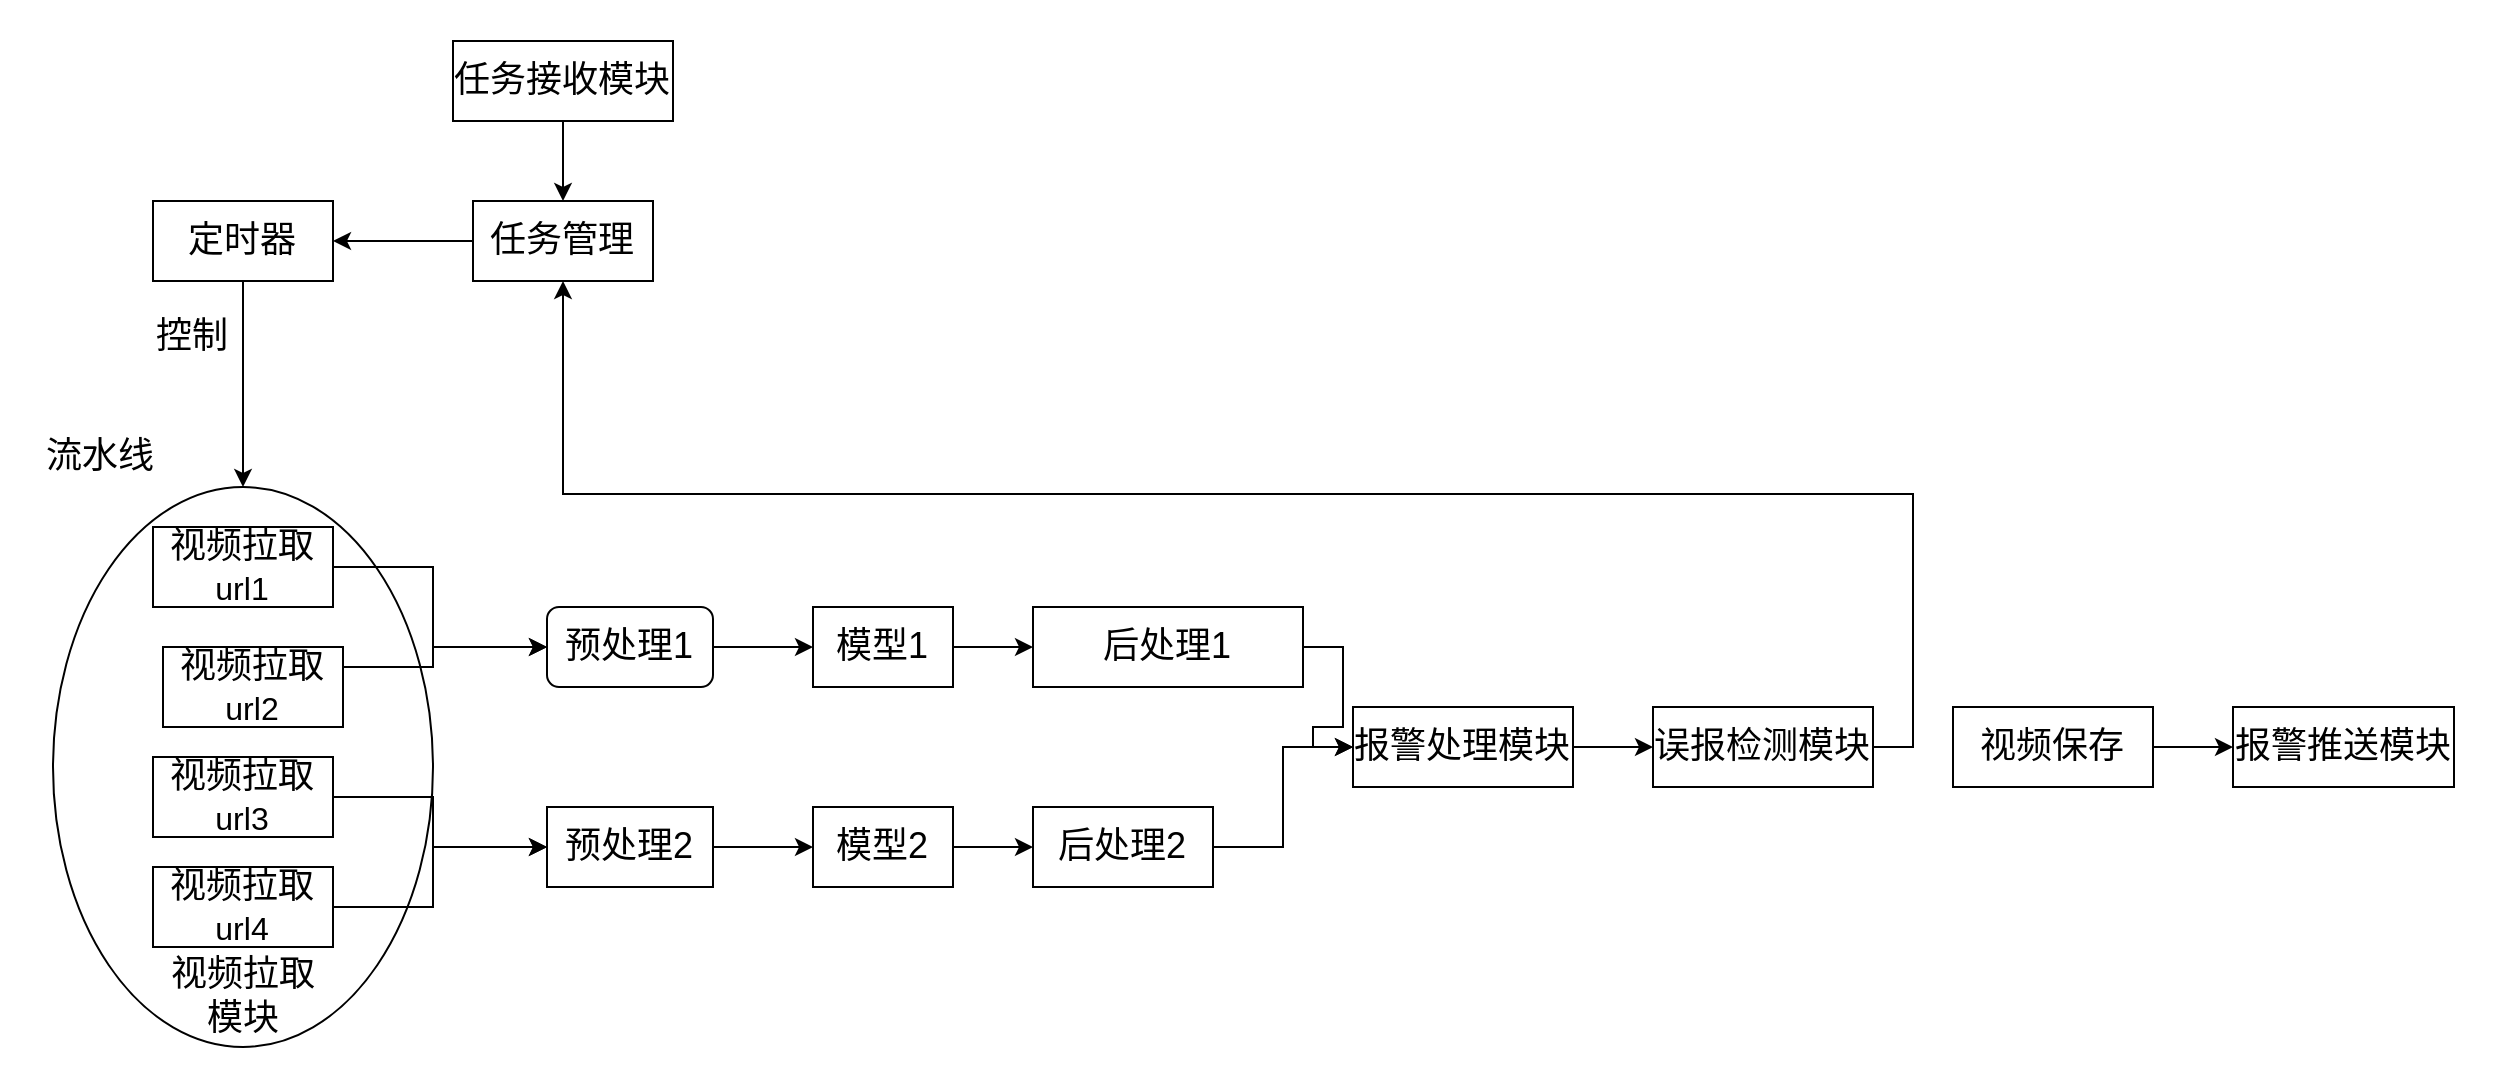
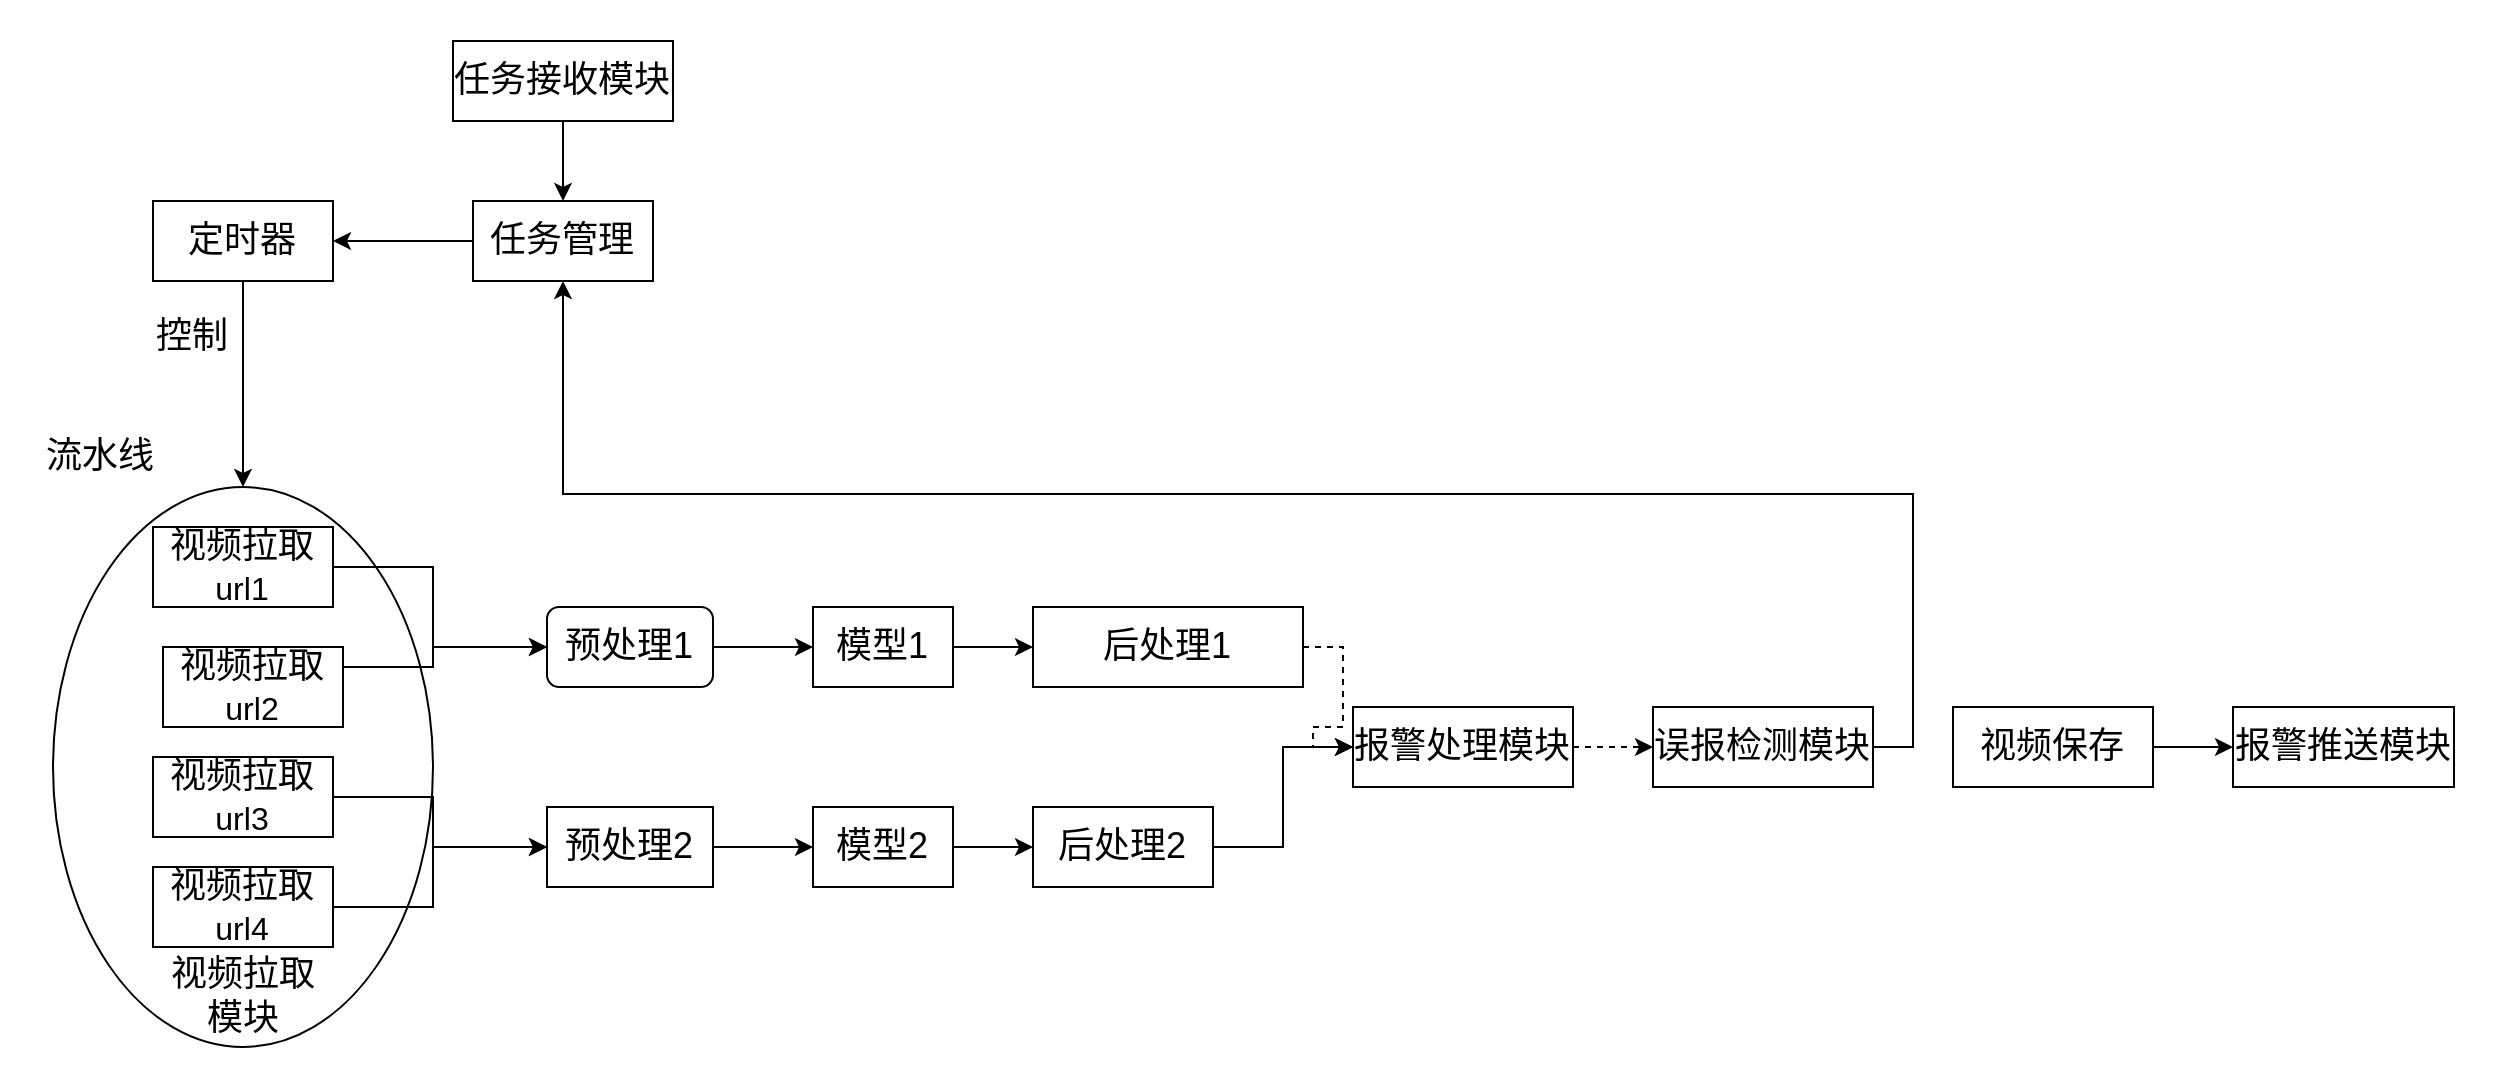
- <mxCell id="19" style="edgeStyle=orthogonalEdgeStyle;rounded=0;orthogonalLoop=1;jettySize=auto;html=1;exitX=1;exitY=0.5;exitDx=0;exitDy=0;entryX=0;entryY=0.5;entryDx=0;entryDy=0;" edge="1" parent="1" source="20" target="24"><mxGeometry relative="1" as="geometry" /></mxCell>
+ <mxCell id="19" style="edgeStyle=orthogonalEdgeStyle;rounded=0;orthogonalLoop=1;jettySize=auto;html=1;exitX=1;exitY=0.5;exitDx=0;exitDy=0;entryX=0;entryY=0.5;entryDx=0;entryDy=0;dashed=1;" edge="1" parent="1" source="20" target="24"><mxGeometry relative="1" as="geometry" /></mxCell>
- <mxCell id="23" style="edgeStyle=orthogonalEdgeStyle;rounded=0;orthogonalLoop=1;jettySize=auto;html=1;exitX=1;exitY=0.5;exitDx=0;exitDy=0;entryX=0;entryY=0.5;entryDx=0;entryDy=0;" edge="1" parent="1" source="24" target="29"><mxGeometry relative="1" as="geometry" /></mxCell>
+ <mxCell id="23" style="edgeStyle=orthogonalEdgeStyle;rounded=0;orthogonalLoop=1;jettySize=auto;html=1;exitX=1;exitY=0.5;exitDx=0;exitDy=0;entryX=0;entryY=0.5;entryDx=0;entryDy=0;dashed=1;" edge="1" parent="1" source="24" target="29"><mxGeometry relative="1" as="geometry" /></mxCell>
